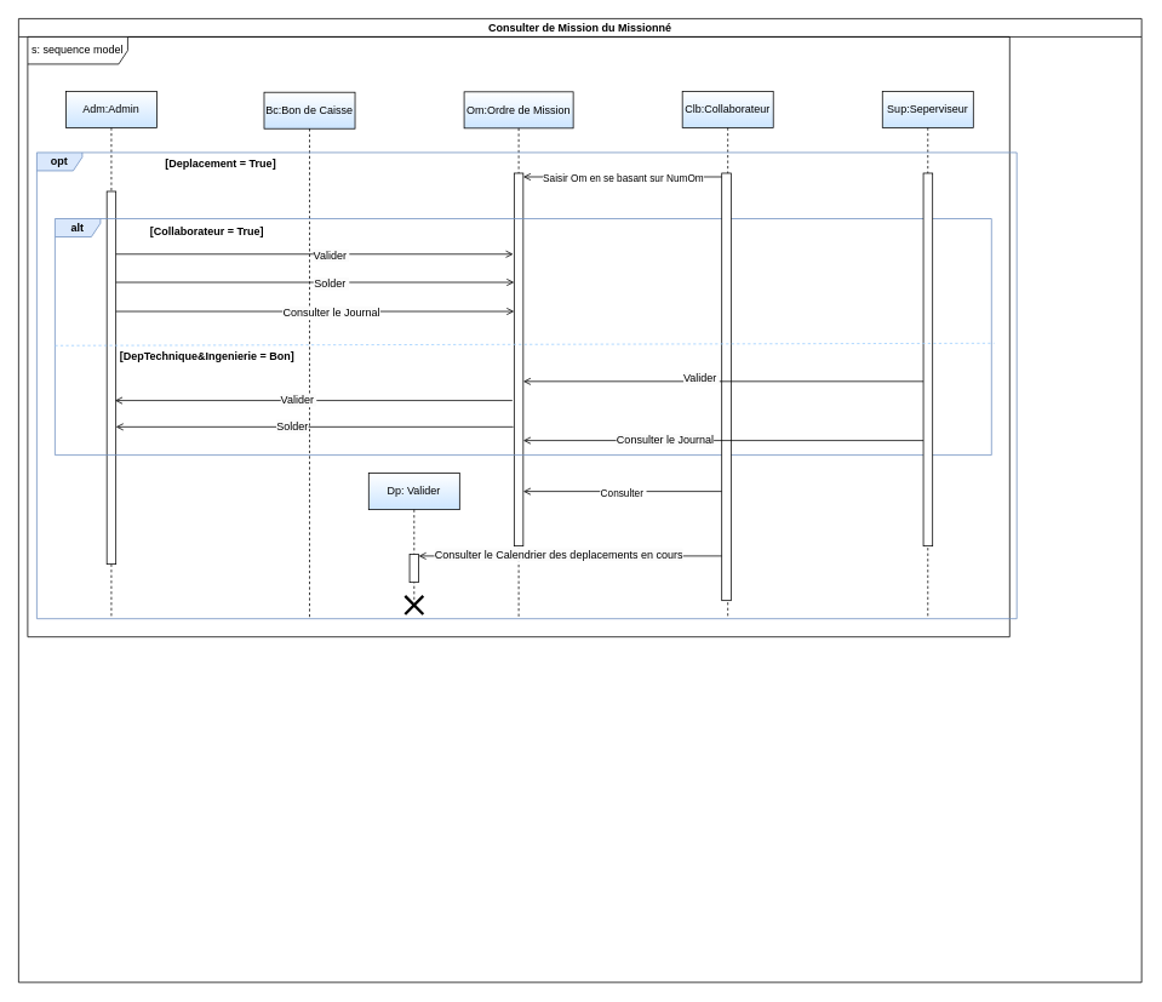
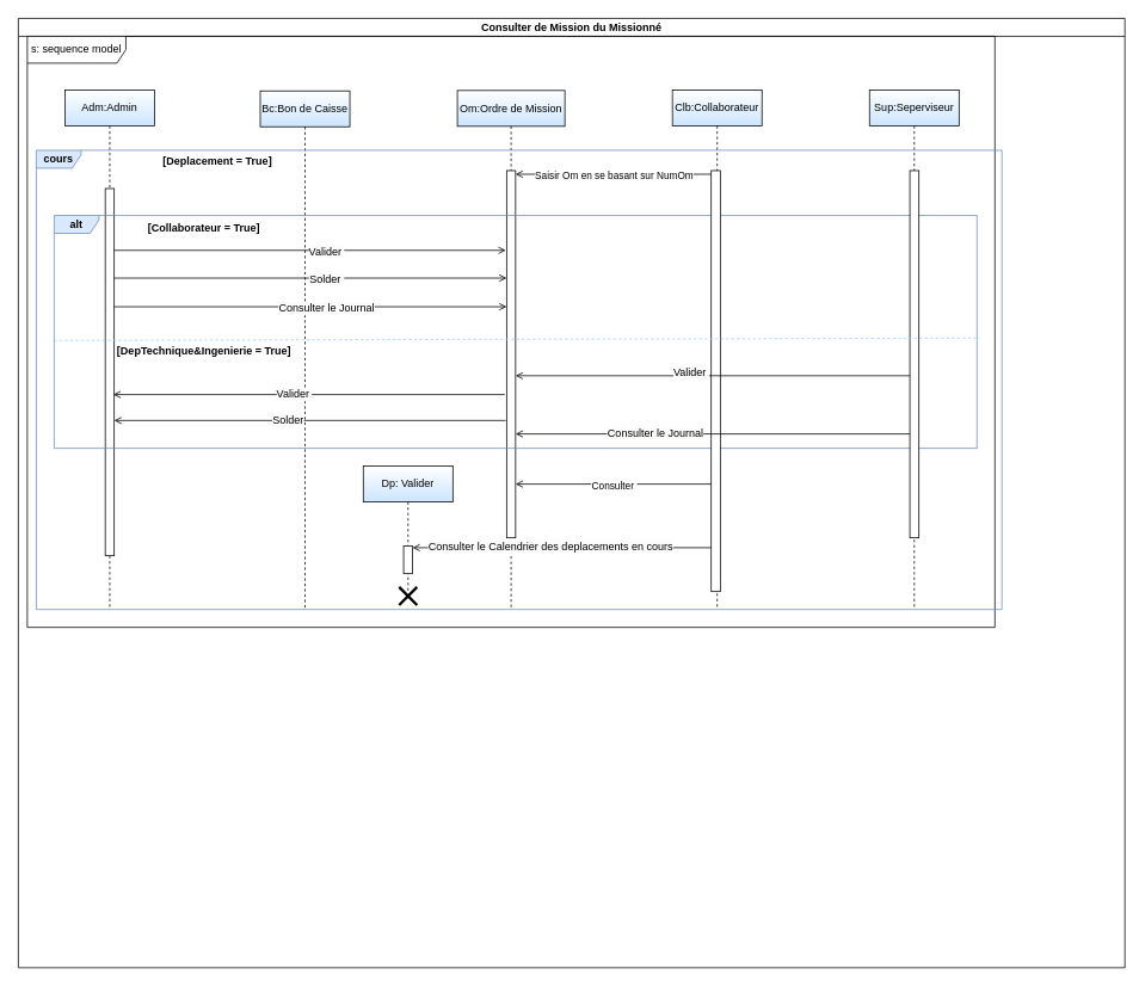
- <mxCell id="15" value="&lt;b&gt;opt&lt;/b&gt;" style="shape=umlFrame;whiteSpace=wrap;html=1;pointerEvents=0;width=50;height=20;fillColor=#dae8fc;strokeColor=#6c8ebf;" vertex="1" parent="14"><mxGeometry y="-2.72" width="1077.82" height="512.72" as="geometry" /></mxCell>
+ <mxCell id="15" value="&lt;b&gt;cours&lt;/b&gt;" style="shape=umlFrame;whiteSpace=wrap;html=1;pointerEvents=0;width=50;height=20;fillColor=#dae8fc;strokeColor=#6c8ebf;" vertex="1" parent="14"><mxGeometry y="-2.72" width="1077.82" height="512.72" as="geometry" /></mxCell>
- <mxCell id="20" value="&lt;b&gt;[DepTechnique&amp;amp;Ingenierie = Bon]&lt;/b&gt;" style="text;html=1;align=center;verticalAlign=middle;resizable=0;points=[];autosize=1;strokeColor=none;fillColor=none;" vertex="1" parent="14"><mxGeometry x="77.191" y="207" width="220" height="30" as="geometry" /></mxCell>
+ <mxCell id="20" value="&lt;b&gt;[DepTechnique&amp;amp;Ingenierie = True]&lt;/b&gt;" style="text;html=1;align=center;verticalAlign=middle;resizable=0;points=[];autosize=1;strokeColor=none;fillColor=none;" vertex="1" parent="14"><mxGeometry x="77.191" y="207" width="220" height="30" as="geometry" /></mxCell>
